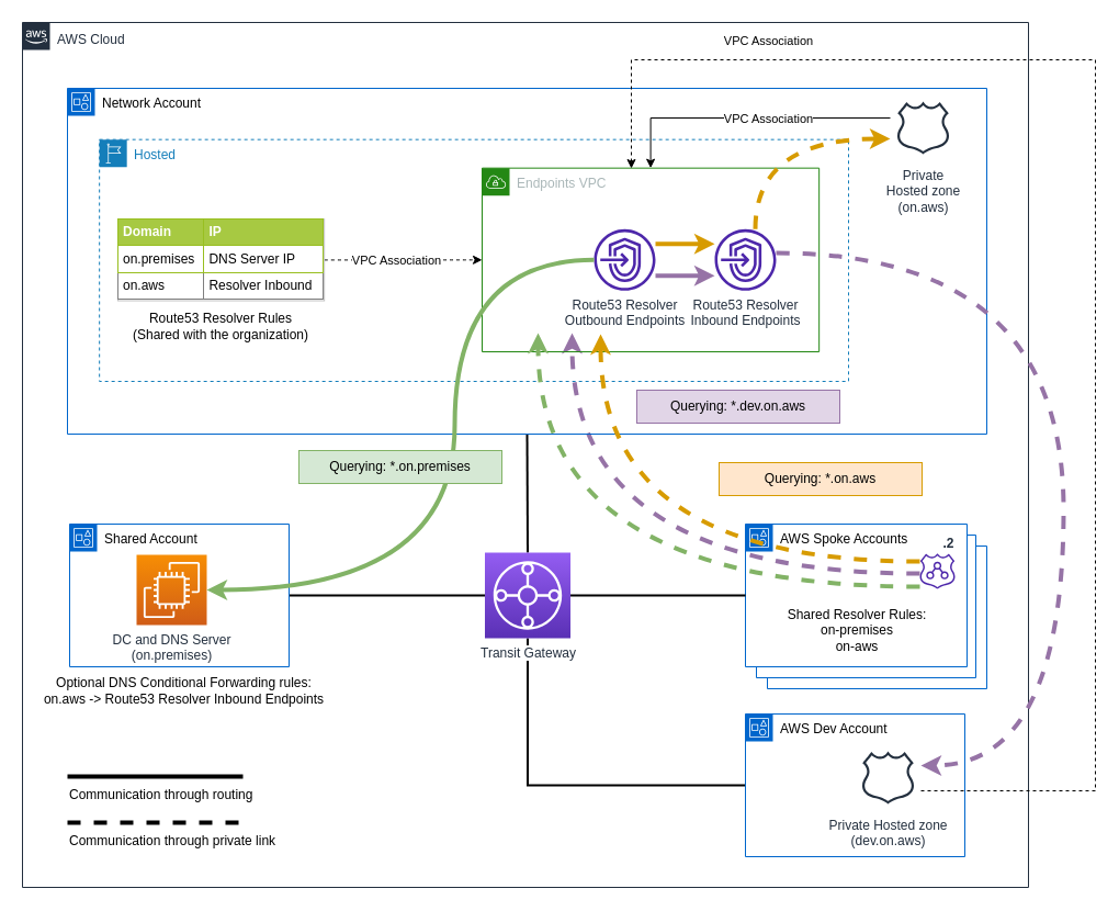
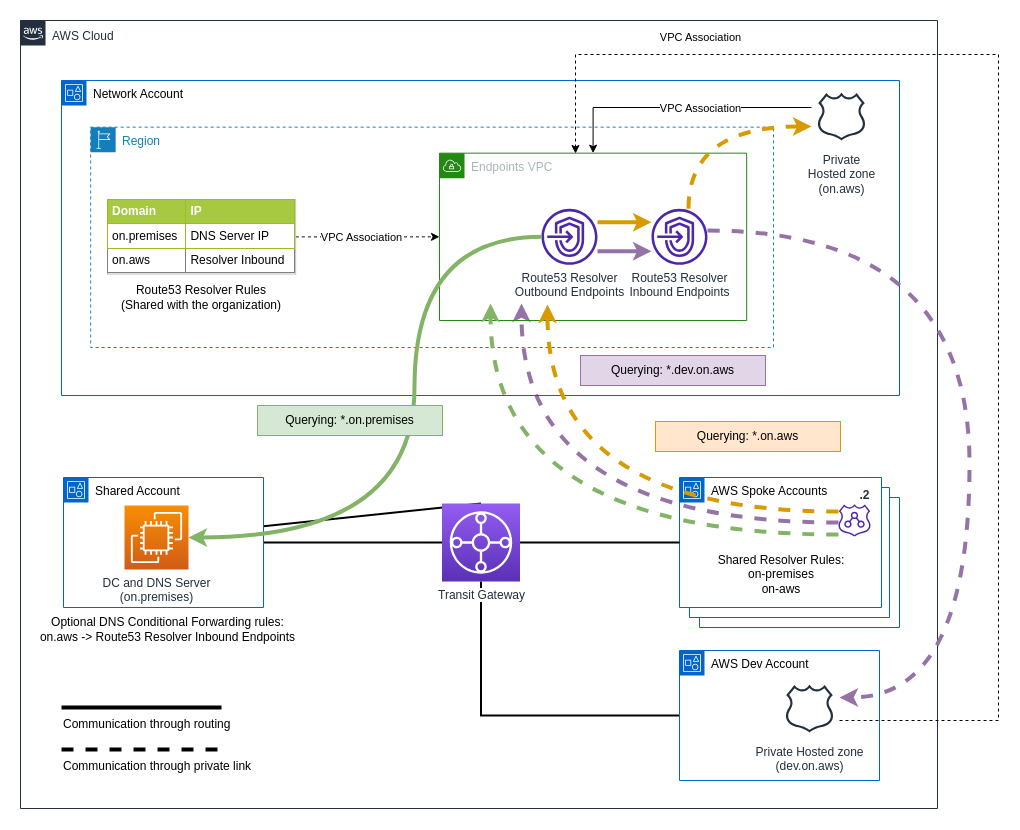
- <mxCell id="18" value="Hosted" style="points=[[0,0],[0.25,0],[0.5,0],[0.75,0],[1,0],[1,0.25],[1,0.5],[1,0.75],[1,1],[0.75,1],[0.5,1],[0.25,1],[0,1],[0,0.75],[0,0.5],[0,0.25]];outlineConnect=0;gradientColor=none;html=1;whiteSpace=wrap;fontSize=12;fontStyle=0;container=1;pointerEvents=0;collapsible=0;recursiveResize=0;shape=mxgraph.aws4.group;grIcon=mxgraph.aws4.group_region;strokeColor=#147EBA;fillColor=none;verticalAlign=top;align=left;spacingLeft=30;fontColor=#147EBA;dashed=1;" parent="1" vertex="1"><mxGeometry x="90.17" y="126.67" width="682.83" height="220.33" as="geometry" /></mxCell>
+ <mxCell id="18" value="Region" style="points=[[0,0],[0.25,0],[0.5,0],[0.75,0],[1,0],[1,0.25],[1,0.5],[1,0.75],[1,1],[0.75,1],[0.5,1],[0.25,1],[0,1],[0,0.75],[0,0.5],[0,0.25]];outlineConnect=0;gradientColor=none;html=1;whiteSpace=wrap;fontSize=12;fontStyle=0;container=1;pointerEvents=0;collapsible=0;recursiveResize=0;shape=mxgraph.aws4.group;grIcon=mxgraph.aws4.group_region;strokeColor=#147EBA;fillColor=none;verticalAlign=top;align=left;spacingLeft=30;fontColor=#147EBA;dashed=1;" parent="1" vertex="1"><mxGeometry x="90.17" y="126.67" width="682.83" height="220.33" as="geometry" /></mxCell>
- <mxCell id="40" value="Querying: *.on.premises" style="text;html=1;strokeColor=#82b366;fillColor=#d5e8d4;align=center;verticalAlign=middle;whiteSpace=wrap;rounded=0;" parent="1" vertex="1"><mxGeometry x="272" y="410" width="185" height="30" as="geometry" /></mxCell>
+ <mxCell id="40" value="Querying: *.on.premises" style="text;html=1;strokeColor=#82b366;fillColor=#d5e8d4;align=center;verticalAlign=middle;whiteSpace=wrap;rounded=0;" parent="1" vertex="1"><mxGeometry x="257" y="405" width="185" height="30" as="geometry" /></mxCell>
- <mxCell id="9" style="rounded=0;orthogonalLoop=1;jettySize=auto;html=1;entryX=0.5;entryY=1;entryDx=0;entryDy=0;startArrow=none;startFill=0;endArrow=none;endFill=0;exitX=0.5;exitY=0;exitDx=0;exitDy=0;exitPerimeter=0;strokeWidth=2;" parent="1" source="11" target="15" edge="1"><mxGeometry relative="1" as="geometry"><mxPoint x="890.5" y="530" as="targetPoint" /></mxGeometry></mxCell>
+ <mxCell id="9" style="rounded=0;orthogonalLoop=1;jettySize=auto;html=1;startArrow=none;startFill=0;endArrow=none;endFill=0;exitX=0.5;exitY=0;exitDx=0;exitDy=0;exitPerimeter=0;strokeWidth=2;" parent="1" source="11" target="29" edge="1"><mxGeometry relative="1" as="geometry"><mxPoint x="890.5" y="530" as="targetPoint" /></mxGeometry></mxCell>
